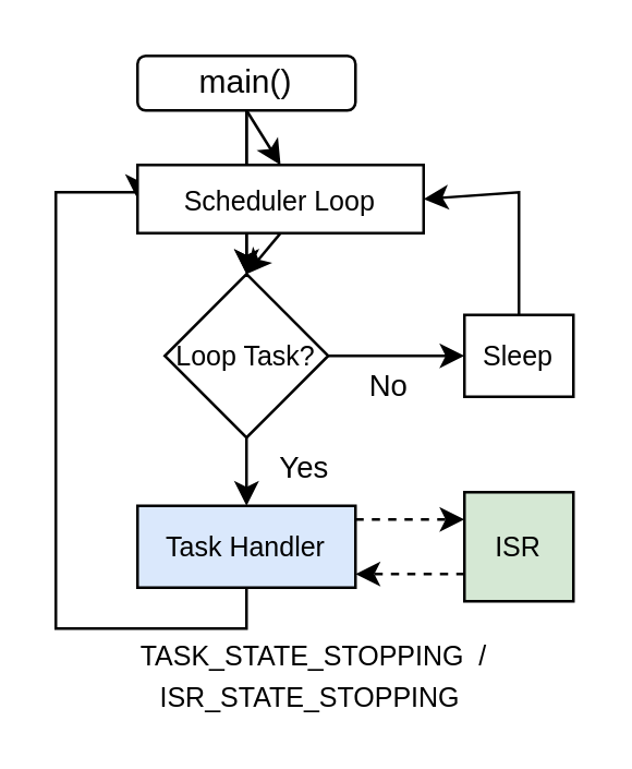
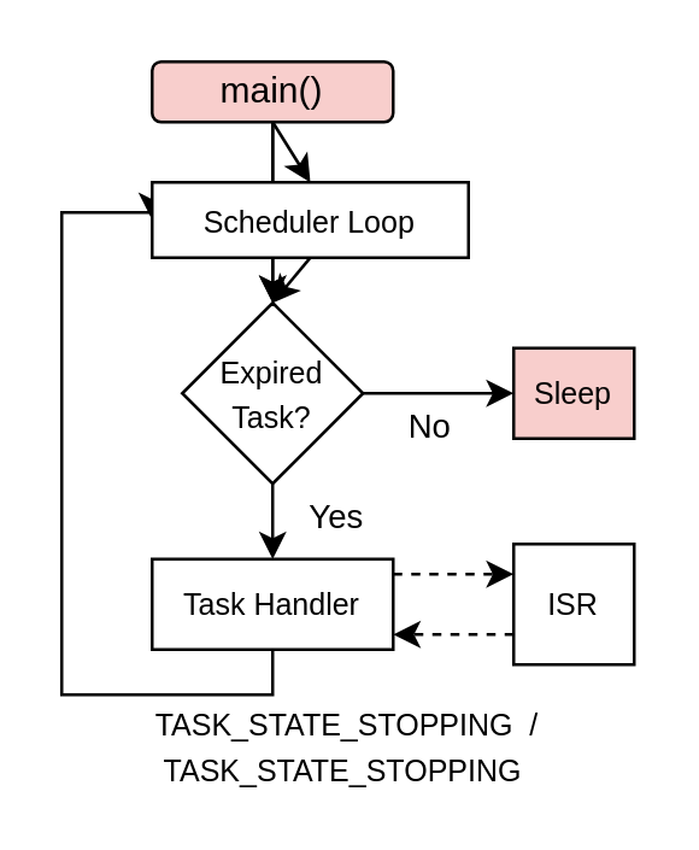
- <mxCell id="4" value="main()" style="rounded=1;whiteSpace=wrap;html=1;" parent="1" vertex="1"><mxGeometry x="50" y="20" width="80" height="20" as="geometry" /></mxCell>
+ <mxCell id="4" value="main()" style="rounded=1;whiteSpace=wrap;html=1;fillColor=#f8cecc;" parent="1" vertex="1"><mxGeometry x="50" y="20" width="80" height="20" as="geometry" /></mxCell>
- <mxCell id="19" value="" style="endArrow=classic;html=1;rounded=0;entryX=1;entryY=0.5;entryDx=0;entryDy=0;exitX=0.5;exitY=0;exitDx=0;exitDy=0;" parent="1" source="18" target="7" edge="1"><mxGeometry width="50" height="50" relative="1" as="geometry"><mxPoint x="160" y="100" as="sourcePoint" /><mxPoint x="210" y="50" as="targetPoint" /><Array as="points"><mxPoint x="190" y="70" /></Array></mxGeometry></mxCell>
- <mxCell id="14" value="&lt;font style=&quot;font-size: 10px;&quot;&gt;Loop Task?&lt;/font&gt;" style="rhombus;whiteSpace=wrap;html=1;" parent="1" vertex="1"><mxGeometry x="60" y="100" width="60" height="60" as="geometry" /></mxCell>
+ <mxCell id="14" value="&lt;font style=&quot;font-size: 10px;&quot;&gt;Expired Task?&lt;/font&gt;" style="rhombus;whiteSpace=wrap;html=1;" parent="1" vertex="1"><mxGeometry x="60" y="100" width="60" height="60" as="geometry" /></mxCell>
- <mxCell id="18" value="&lt;font style=&quot;font-size: 10px;&quot;&gt;Sleep&lt;/font&gt;" style="rounded=0;whiteSpace=wrap;html=1;" parent="1" vertex="1"><mxGeometry x="170" y="115" width="40" height="30" as="geometry" /></mxCell>
+ <mxCell id="18" value="&lt;font style=&quot;font-size: 10px;&quot;&gt;Sleep&lt;/font&gt;" style="rounded=0;whiteSpace=wrap;html=1;fillColor=#f8cecc;" parent="1" vertex="1"><mxGeometry x="170" y="115" width="40" height="30" as="geometry" /></mxCell>
- <mxCell id="6" value="&lt;font style=&quot;font-size: 10px;&quot;&gt;Task Handler&lt;/font&gt;" style="rounded=0;whiteSpace=wrap;html=1;fillColor=#dae8fc;" parent="1" vertex="1"><mxGeometry x="50" y="185" width="80" height="30" as="geometry" /></mxCell>
+ <mxCell id="6" value="&lt;font style=&quot;font-size: 10px;&quot;&gt;Task Handler&lt;/font&gt;" style="rounded=0;whiteSpace=wrap;html=1;" parent="1" vertex="1"><mxGeometry x="50" y="185" width="80" height="30" as="geometry" /></mxCell>
- <mxCell id="10" value="&lt;font style=&quot;font-size: 10px;&quot;&gt;ISR&lt;/font&gt;" style="rounded=0;whiteSpace=wrap;html=1;fillColor=#d5e8d4;" parent="1" vertex="1"><mxGeometry x="170" y="180" width="40" height="40" as="geometry" /></mxCell>
+ <mxCell id="10" value="&lt;font style=&quot;font-size: 10px;&quot;&gt;ISR&lt;/font&gt;" style="rounded=0;whiteSpace=wrap;html=1;" parent="1" vertex="1"><mxGeometry x="170" y="180" width="40" height="40" as="geometry" /></mxCell>
- <mxCell id="22" value="&lt;font style=&quot;font-size: 10px;&quot;&gt;ISR_STATE_STOPPING&amp;nbsp;&lt;/font&gt;" style="text;html=1;strokeColor=none;fillColor=none;align=center;verticalAlign=middle;whiteSpace=wrap;rounded=0;" vertex="1" parent="1"><mxGeometry x="20" y="250" width="190" height="10" as="geometry" /></mxCell>
+ <mxCell id="22" value="&lt;font style=&quot;font-size: 10px;&quot;&gt;TASK_STATE_STOPPING&amp;nbsp;&lt;/font&gt;" style="text;html=1;strokeColor=none;fillColor=none;align=center;verticalAlign=middle;whiteSpace=wrap;rounded=0;" vertex="1" parent="1"><mxGeometry x="20" y="250" width="190" height="10" as="geometry" /></mxCell>
